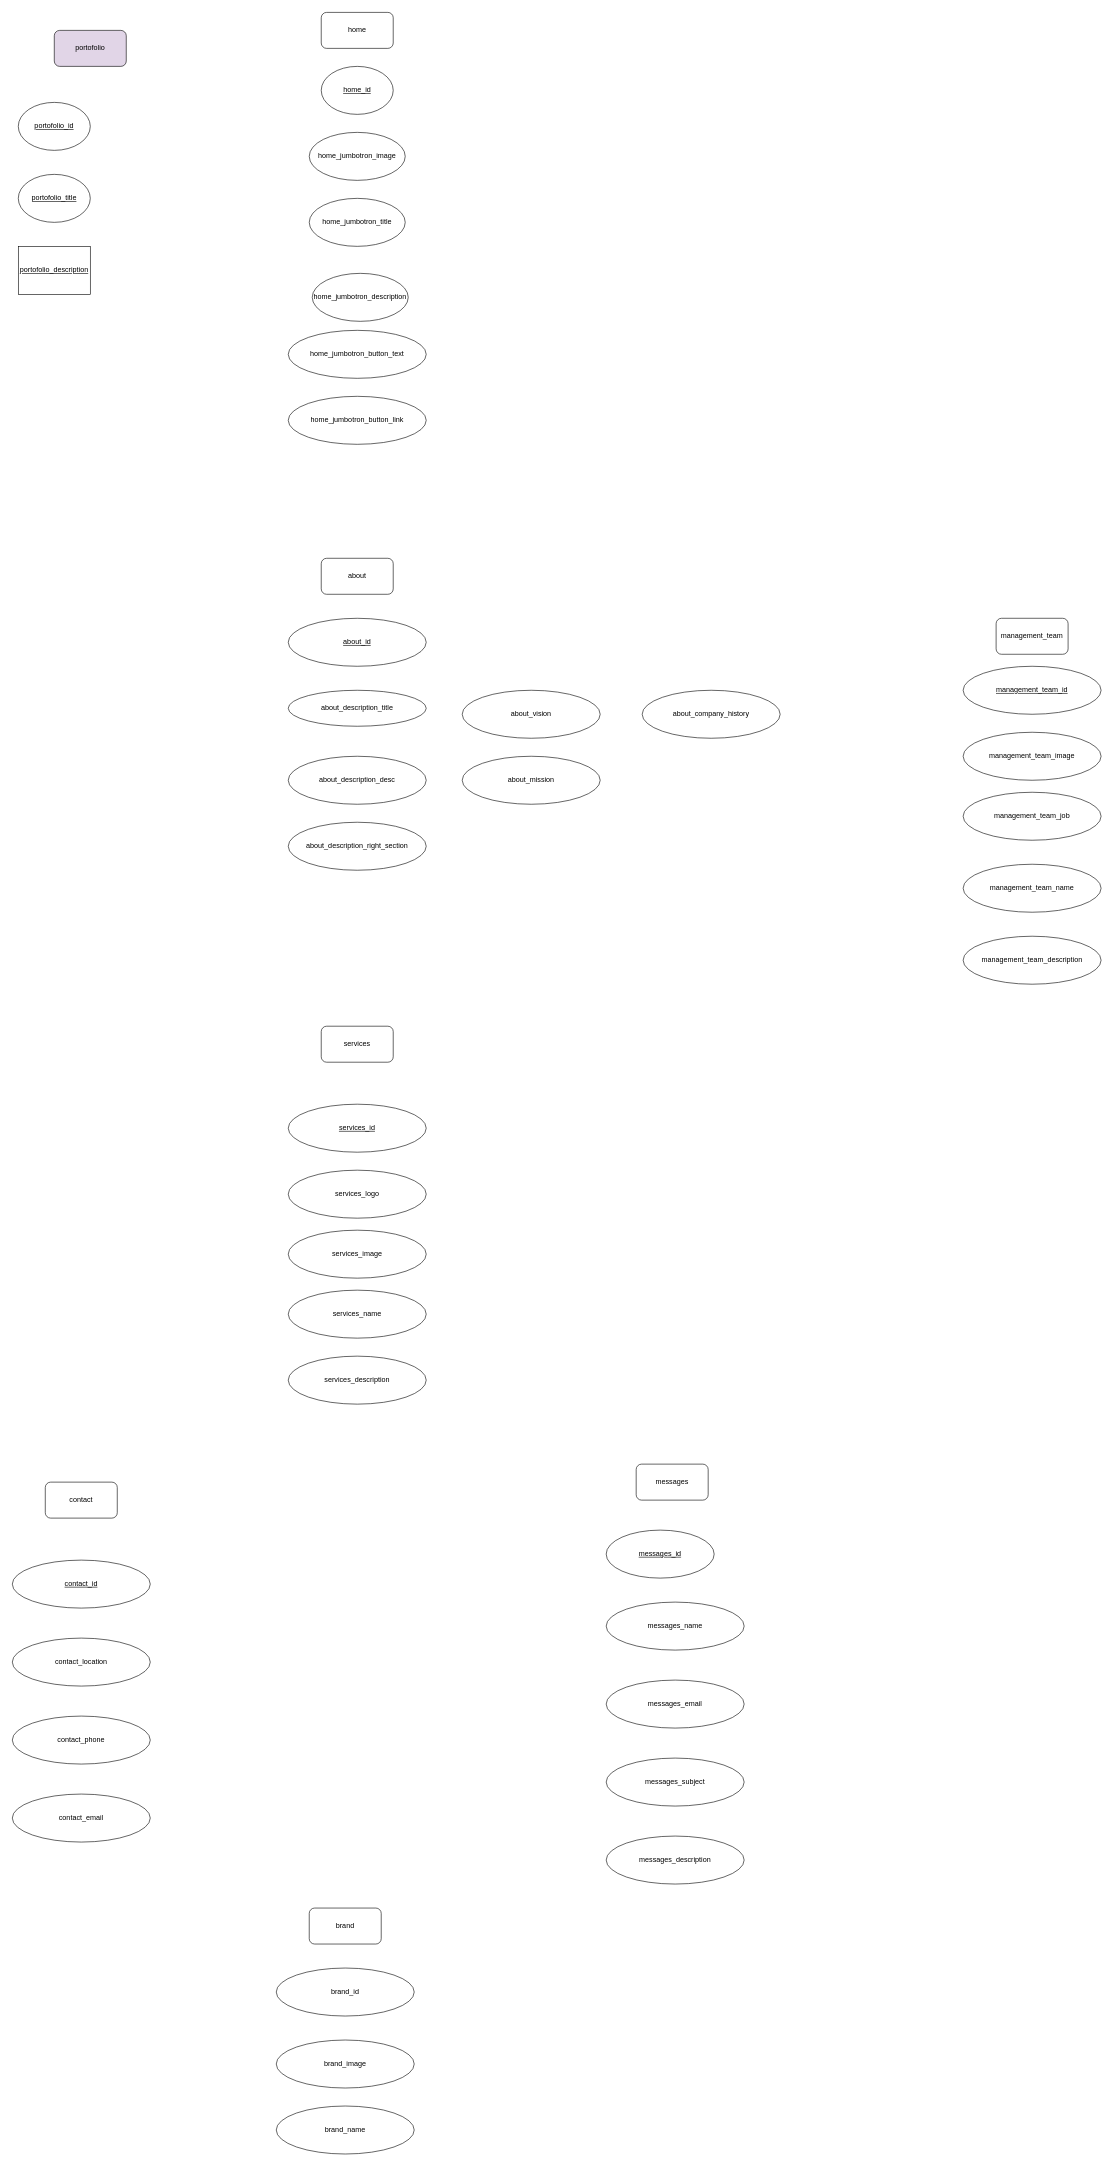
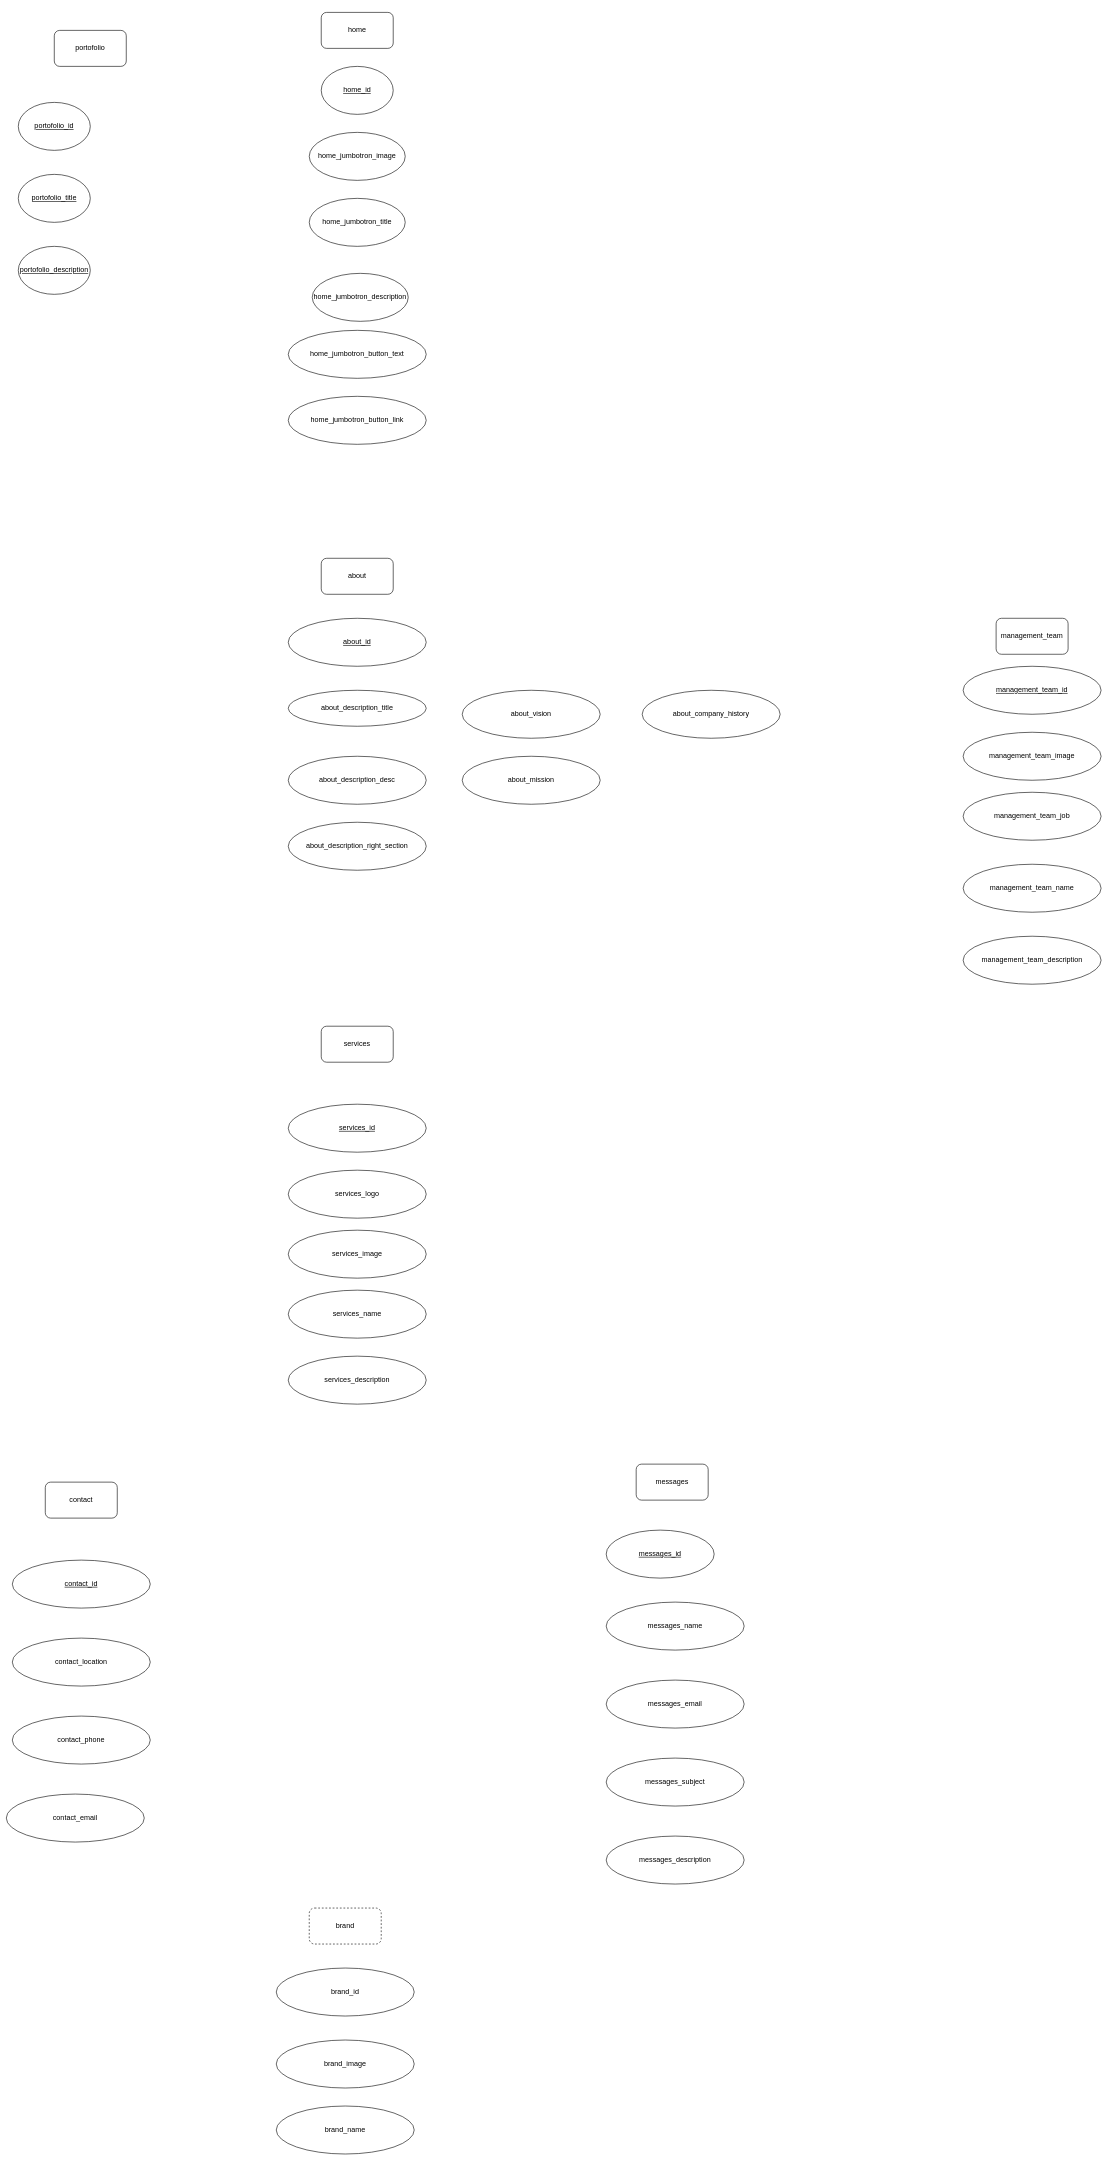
- <mxCell id="11" value="portofolio" style="rounded=1;whiteSpace=wrap;html=1;fillColor=#e1d5e7;" vertex="1" parent="1"><mxGeometry x="90" y="50" width="120" height="60" as="geometry" /></mxCell>
+ <mxCell id="11" value="portofolio" style="rounded=1;whiteSpace=wrap;html=1;" vertex="1" parent="1"><mxGeometry x="90" y="50" width="120" height="60" as="geometry" /></mxCell>
- <mxCell id="14" value="&lt;u&gt;portofolio_description&lt;/u&gt;" style="whiteSpace=wrap;html=1;rounded=0;" vertex="1" parent="1"><mxGeometry x="30" y="410" width="120" height="80" as="geometry" /></mxCell>
+ <mxCell id="14" value="&lt;u&gt;portofolio_description&lt;/u&gt;" style="ellipse;whiteSpace=wrap;html=1;" vertex="1" parent="1"><mxGeometry x="30" y="410" width="120" height="80" as="geometry" /></mxCell>
- <mxCell id="36" value="contact_email" style="ellipse;whiteSpace=wrap;html=1;" vertex="1" parent="1"><mxGeometry x="20" y="2990" width="230" height="80" as="geometry" /></mxCell>
+ <mxCell id="36" value="contact_email" style="ellipse;whiteSpace=wrap;html=1;" vertex="1" parent="1"><mxGeometry x="10" y="2990" width="230" height="80" as="geometry" /></mxCell>
- <mxCell id="15" value="brand" style="rounded=1;whiteSpace=wrap;html=1;" vertex="1" parent="1"><mxGeometry x="515" y="3180" width="120" height="60" as="geometry" /></mxCell>
+ <mxCell id="15" value="brand" style="rounded=1;whiteSpace=wrap;html=1;dashed=1;" vertex="1" parent="1"><mxGeometry x="515" y="3180" width="120" height="60" as="geometry" /></mxCell>
